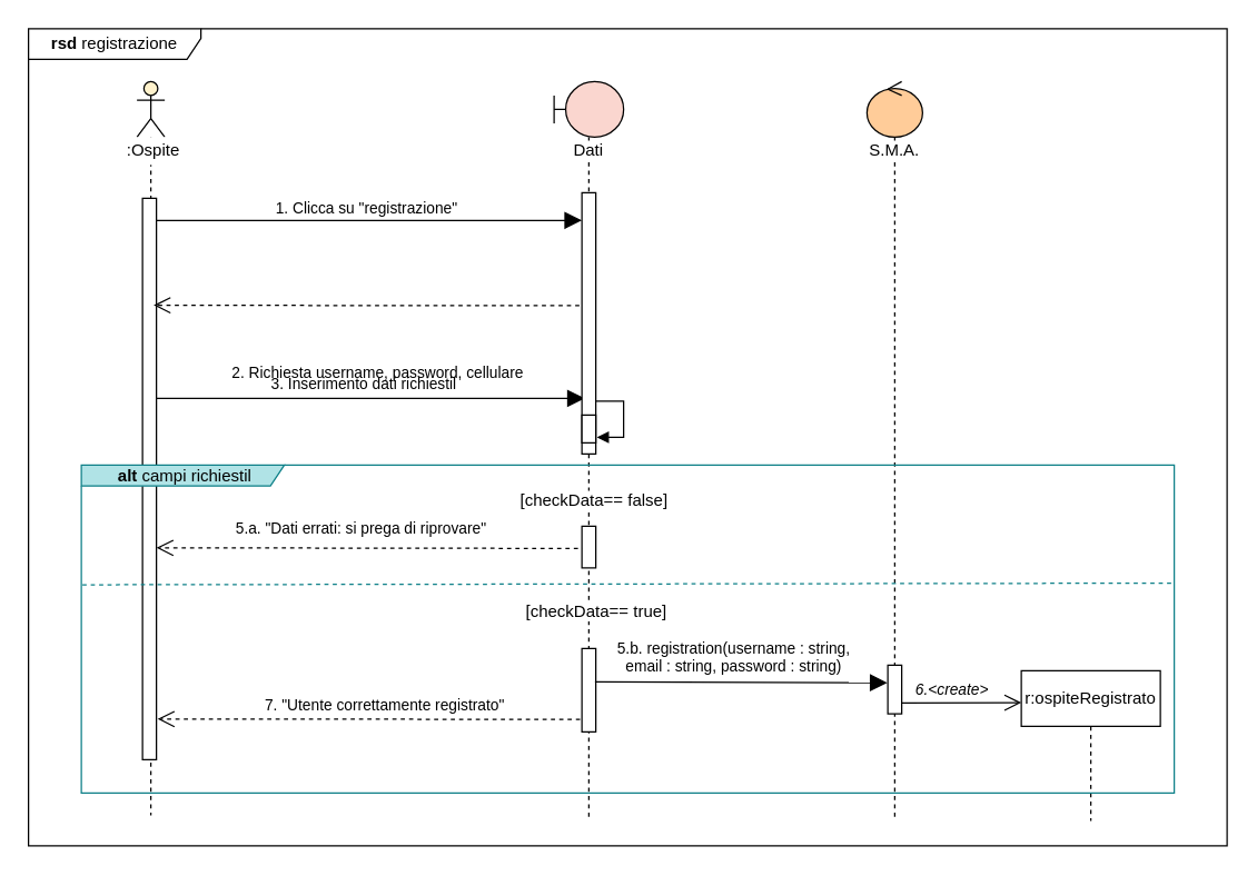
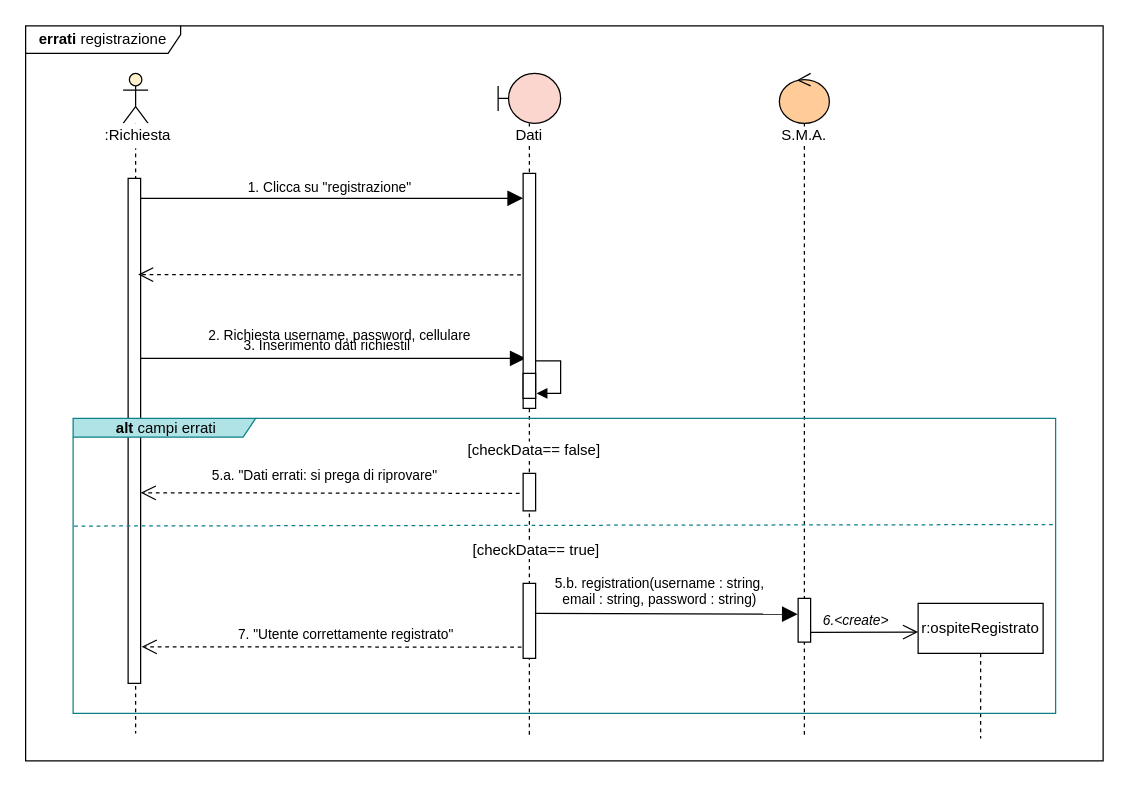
- <mxCell id="2" value="&lt;b&gt;rsd &lt;/b&gt;registrazione" style="shape=umlFrame;whiteSpace=wrap;html=1;width=124;height=22;" parent="1" vertex="1"><mxGeometry x="20" y="20" width="862" height="588" as="geometry" /></mxCell>
+ <mxCell id="2" value="&lt;b&gt;errati &lt;/b&gt;registrazione" style="shape=umlFrame;whiteSpace=wrap;html=1;width=124;height=22;" parent="1" vertex="1"><mxGeometry x="20" y="20" width="862" height="588" as="geometry" /></mxCell>
- <mxCell id="9" value=":Ospite" style="text;html=1;strokeColor=none;align=center;verticalAlign=middle;whiteSpace=wrap;rounded=0;fillColor=#ffffff;" parent="1" vertex="1"><mxGeometry x="58" y="98" width="104" height="20" as="geometry" /></mxCell>
+ <mxCell id="9" value=":Richiesta" style="text;html=1;strokeColor=none;align=center;verticalAlign=middle;whiteSpace=wrap;rounded=0;fillColor=#ffffff;" parent="1" vertex="1"><mxGeometry x="58" y="98" width="104" height="20" as="geometry" /></mxCell>
- <mxCell id="28" value="&lt;b&gt;&amp;nbsp;alt &lt;/b&gt;campi richiestil" style="shape=umlFrame;whiteSpace=wrap;html=1;width=146;height=15;fillColor=#b0e3e6;strokeColor=#0e8088;" parent="1" vertex="1"><mxGeometry x="58" y="334" width="786" height="236" as="geometry" /></mxCell>
+ <mxCell id="28" value="&lt;b&gt;&amp;nbsp;alt &lt;/b&gt;campi errati" style="shape=umlFrame;whiteSpace=wrap;html=1;width=146;height=15;fillColor=#b0e3e6;strokeColor=#0e8088;" parent="1" vertex="1"><mxGeometry x="58" y="334" width="786" height="236" as="geometry" /></mxCell>
